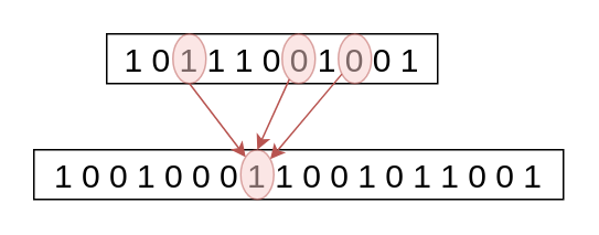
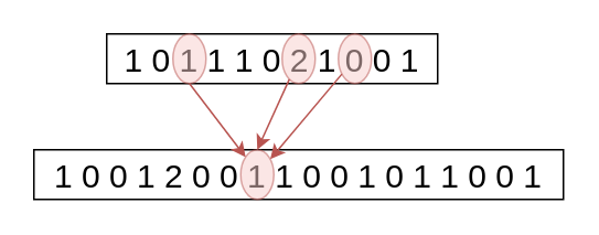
- <mxCell id="2" value="&lt;font style=&quot;font-size: 20px;&quot;&gt;1 0 1 1 1 0 0 1 0 0 1&lt;/font&gt;" style="whiteSpace=wrap;html=1;" vertex="1" parent="1"><mxGeometry x="64" y="20" width="200" height="30" as="geometry" /></mxCell>
+ <mxCell id="2" value="&lt;font style=&quot;font-size: 20px;&quot;&gt;1 0 1 1 1 0 2 1 0 0 1&lt;/font&gt;" style="whiteSpace=wrap;html=1;" vertex="1" parent="1"><mxGeometry x="64" y="20" width="200" height="30" as="geometry" /></mxCell>
- <mxCell id="3" value="&lt;span style=&quot;font-size: 20px;&quot;&gt;1 0 0 1 0 0 0 1 1 0 0 1 0 1 1 0 0 1&lt;/span&gt;" style="whiteSpace=wrap;html=1;" vertex="1" parent="1"><mxGeometry x="20" y="90" width="320" height="30" as="geometry" /></mxCell>
+ <mxCell id="3" value="&lt;span style=&quot;font-size: 20px;&quot;&gt;1 0 0 1 2 0 0 1 1 0 0 1 0 1 1 0 0 1&lt;/span&gt;" style="whiteSpace=wrap;html=1;" vertex="1" parent="1"><mxGeometry x="20" y="90" width="320" height="30" as="geometry" /></mxCell>
